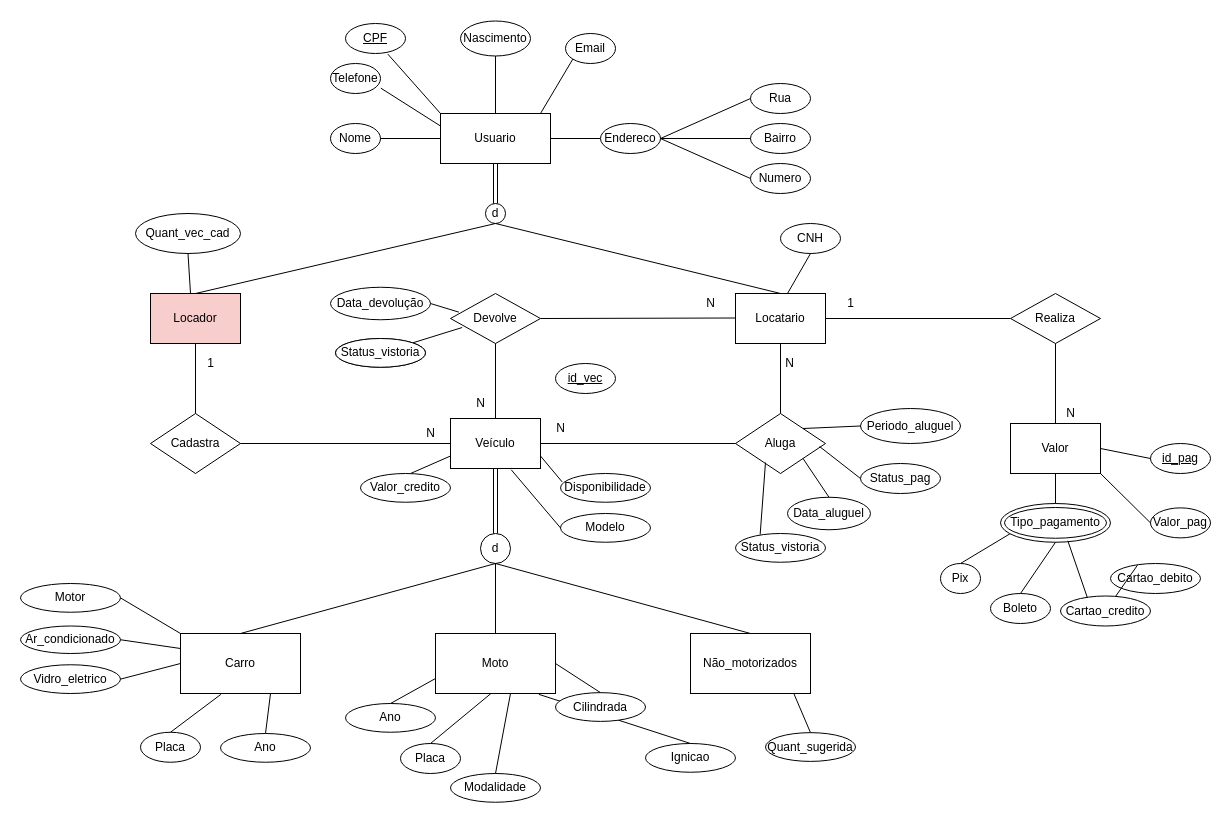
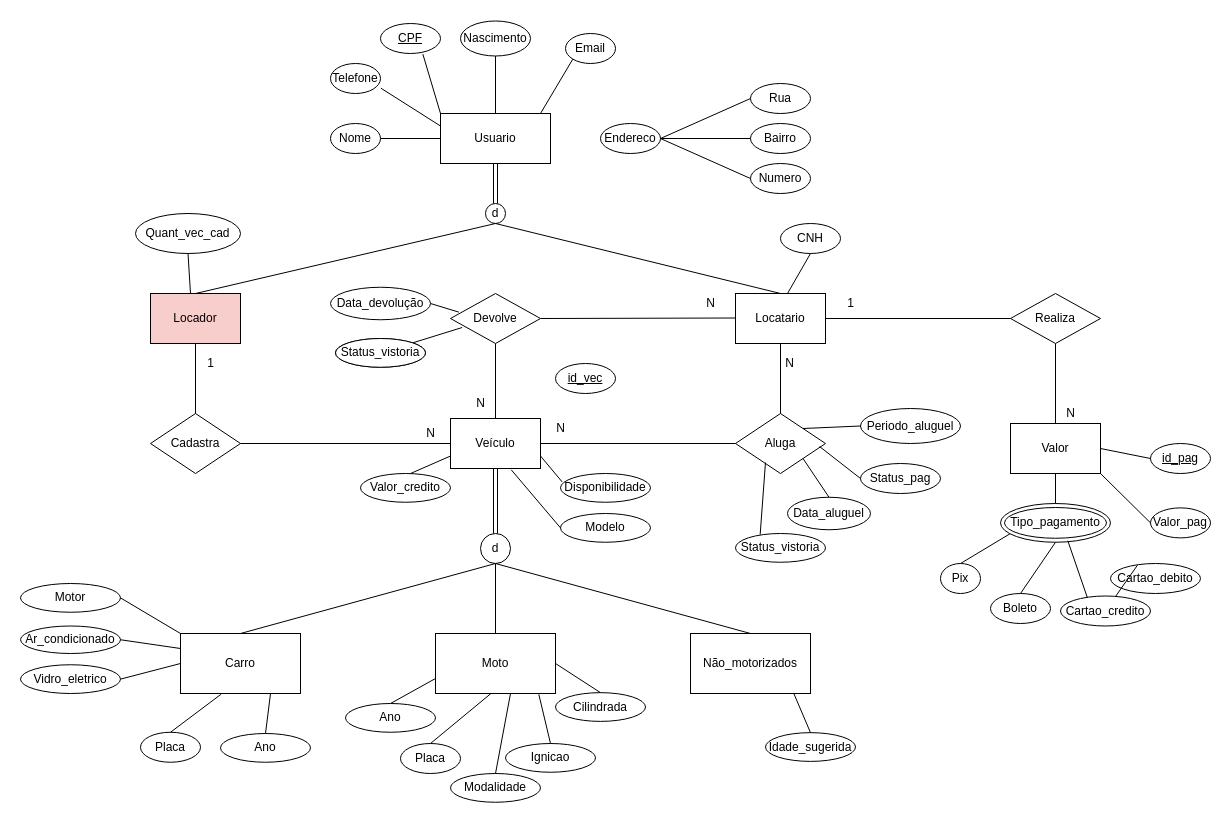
- <mxCell id="49" value="CPF" style="ellipse;whiteSpace=wrap;html=1;align=center;fontStyle=4;" parent="1" vertex="1"><mxGeometry x="345" y="23" width="60" height="30" as="geometry" /></mxCell>
+ <mxCell id="49" value="CPF" style="ellipse;whiteSpace=wrap;html=1;align=center;fontStyle=4;" parent="1" vertex="1"><mxGeometry x="380" y="23" width="60" height="30" as="geometry" /></mxCell>
- <mxCell id="44" value="" style="endArrow=none;html=1;rounded=0;exitX=0;exitY=0.5;exitDx=0;exitDy=0;entryX=1;entryY=0.5;entryDx=0;entryDy=0;" parent="1" source="45" target="11" edge="1"><mxGeometry width="50" height="50" relative="1" as="geometry"><mxPoint x="580" y="138" as="sourcePoint" /><mxPoint x="550" y="143" as="targetPoint" /></mxGeometry></mxCell>
- <mxCell id="109" value="Quant_sugerida" style="ellipse;whiteSpace=wrap;html=1;" parent="1" vertex="1"><mxGeometry x="765" y="732.16" width="90" height="28.75" as="geometry" /></mxCell>
+ <mxCell id="109" value="Idade_sugerida" style="ellipse;whiteSpace=wrap;html=1;" parent="1" vertex="1"><mxGeometry x="765" y="732.16" width="90" height="28.75" as="geometry" /></mxCell>
- <mxCell id="105" value="Ignicao" style="ellipse;whiteSpace=wrap;html=1;" parent="1" vertex="1"><mxGeometry x="645" y="743" width="90" height="28.75" as="geometry" /></mxCell>
+ <mxCell id="105" value="Ignicao" style="ellipse;whiteSpace=wrap;html=1;" parent="1" vertex="1"><mxGeometry x="505" y="743" width="90" height="28.75" as="geometry" /></mxCell>
